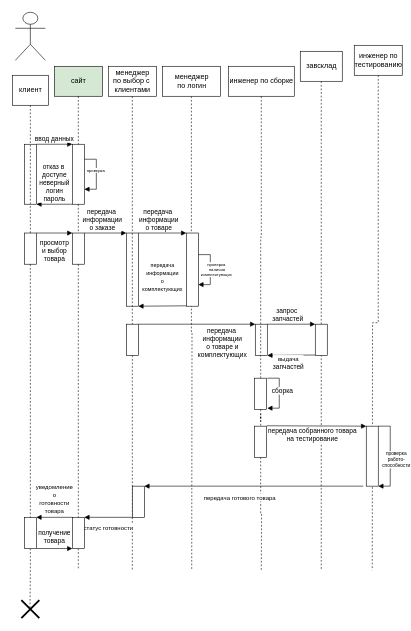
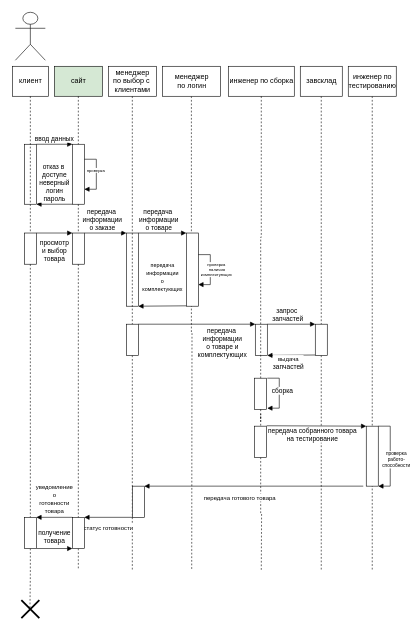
- <mxCell id="8" value="инженер по&lt;br&gt;тестированию" style="html=1;" parent="1" vertex="1"><mxGeometry x="590" y="75" width="80" height="50" as="geometry" /></mxCell>
+ <mxCell id="8" value="инженер по&lt;br&gt;тестированию" style="html=1;" parent="1" vertex="1"><mxGeometry x="580" y="110" width="80" height="50" as="geometry" /></mxCell>
- <mxCell id="10" value="завсклад" style="html=1;" parent="1" vertex="1"><mxGeometry x="500" y="85" width="70" height="50" as="geometry" /></mxCell>
+ <mxCell id="10" value="завсклад" style="html=1;" parent="1" vertex="1"><mxGeometry x="500" y="110" width="70" height="50" as="geometry" /></mxCell>
- <mxCell id="12" value="инженер по сборке" style="html=1;" parent="1" vertex="1"><mxGeometry x="380" y="110" width="110" height="50" as="geometry" /></mxCell>
+ <mxCell id="12" value="инженер по сборка" style="html=1;" parent="1" vertex="1"><mxGeometry x="380" y="110" width="110" height="50" as="geometry" /></mxCell>
- <mxCell id="14" value="клиент" style="html=1;" parent="1" vertex="1"><mxGeometry x="20" y="125" width="60" height="50" as="geometry" /></mxCell>
+ <mxCell id="14" value="клиент" style="html=1;" parent="1" vertex="1"><mxGeometry x="20" y="110" width="60" height="50" as="geometry" /></mxCell>
